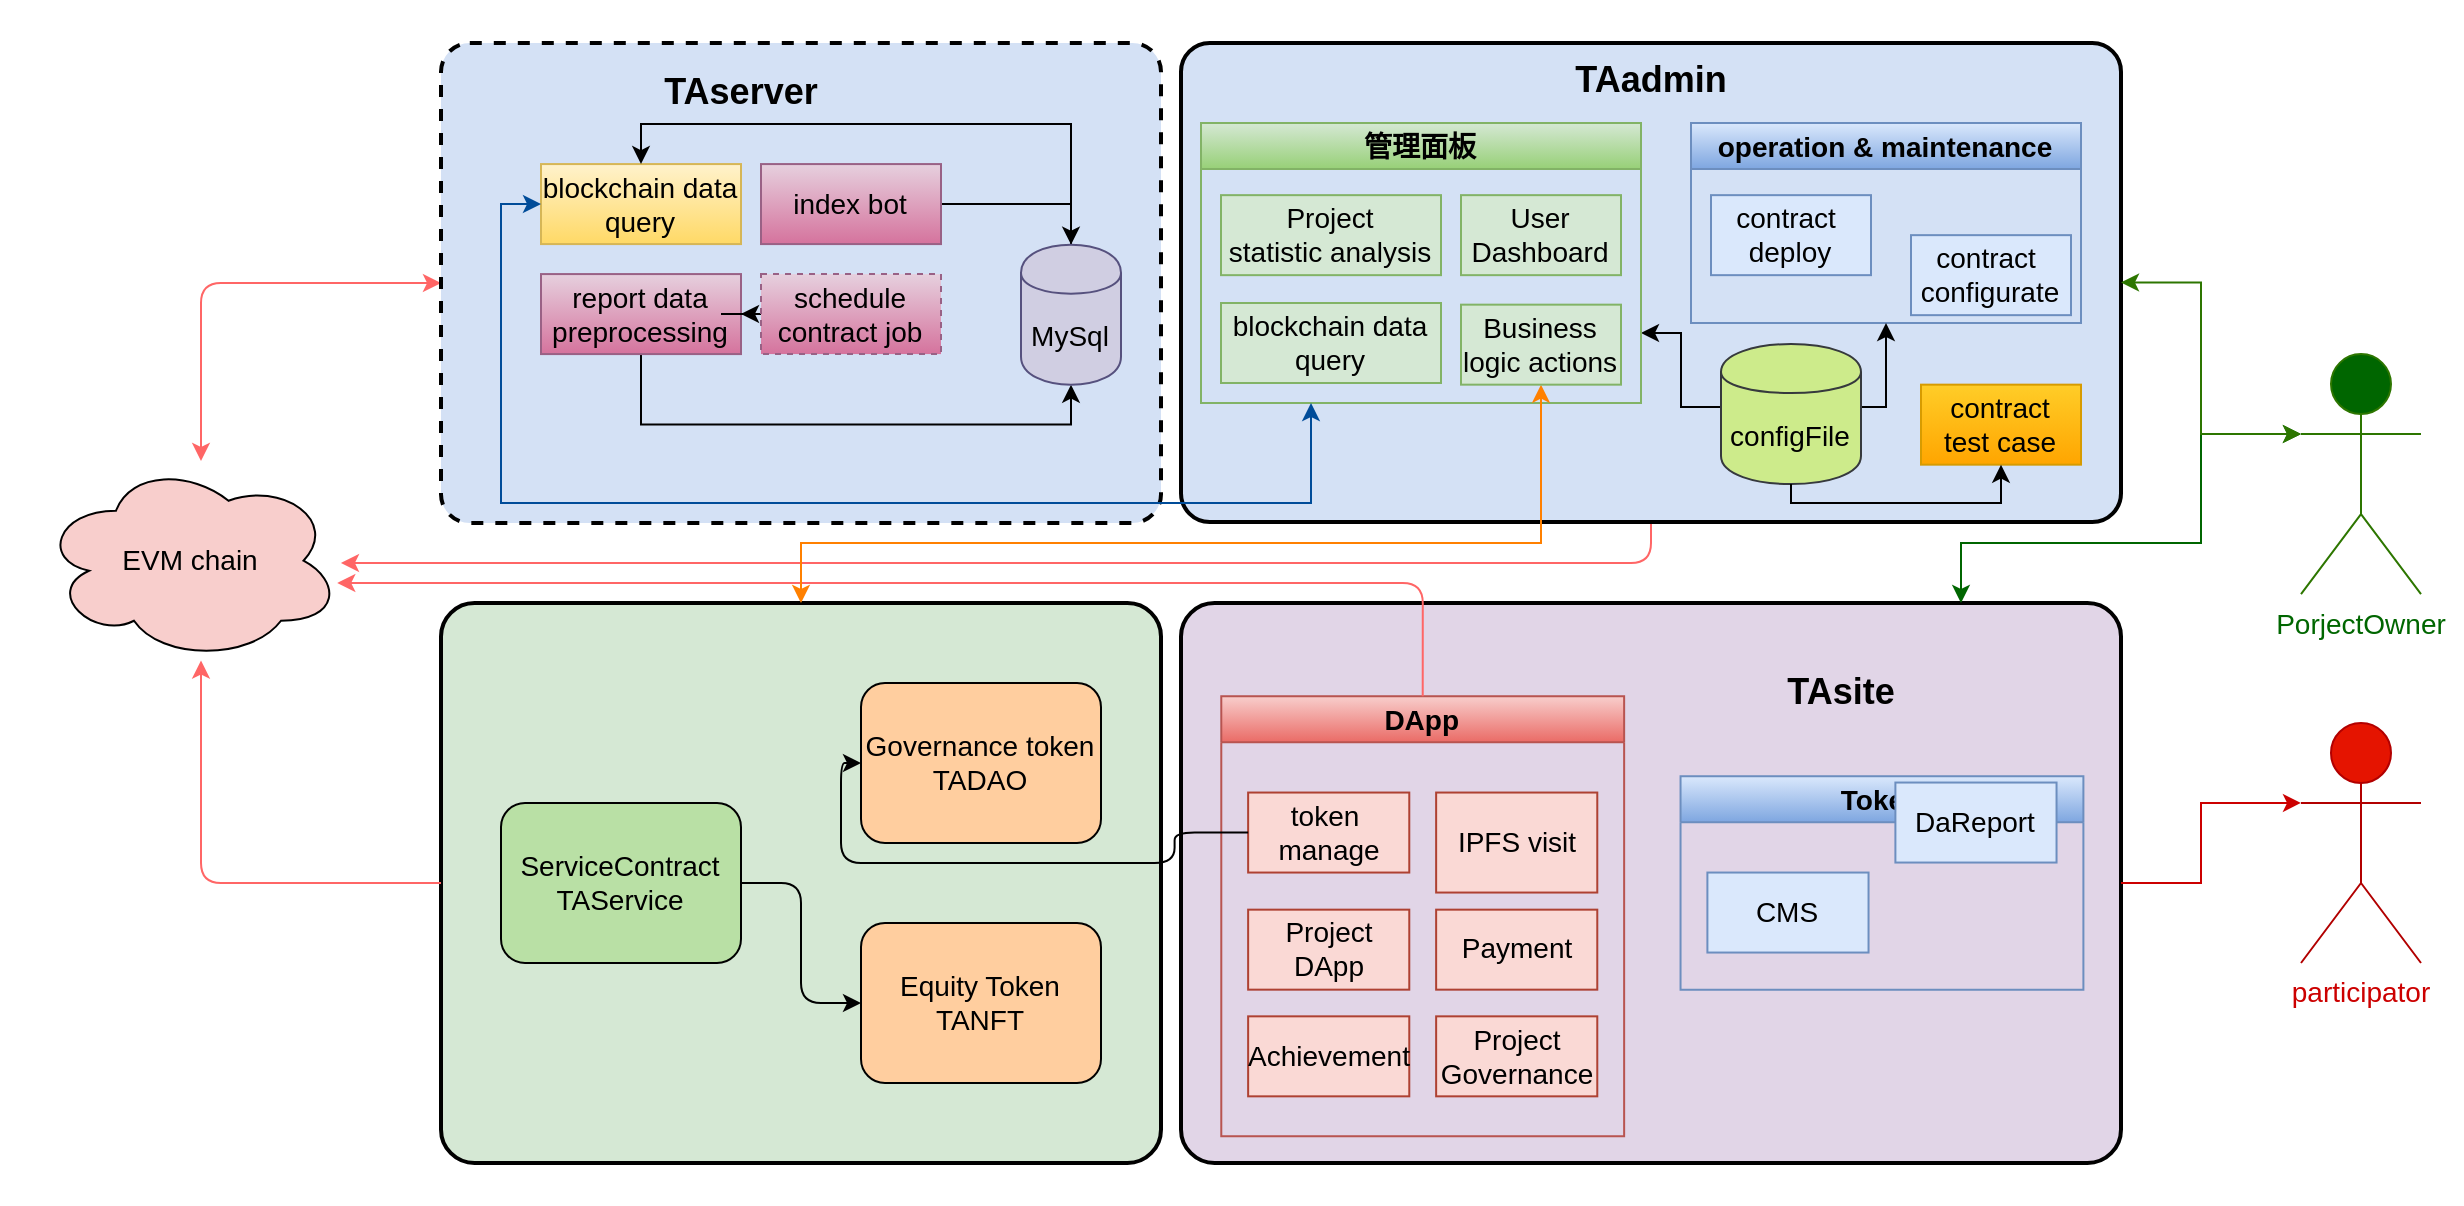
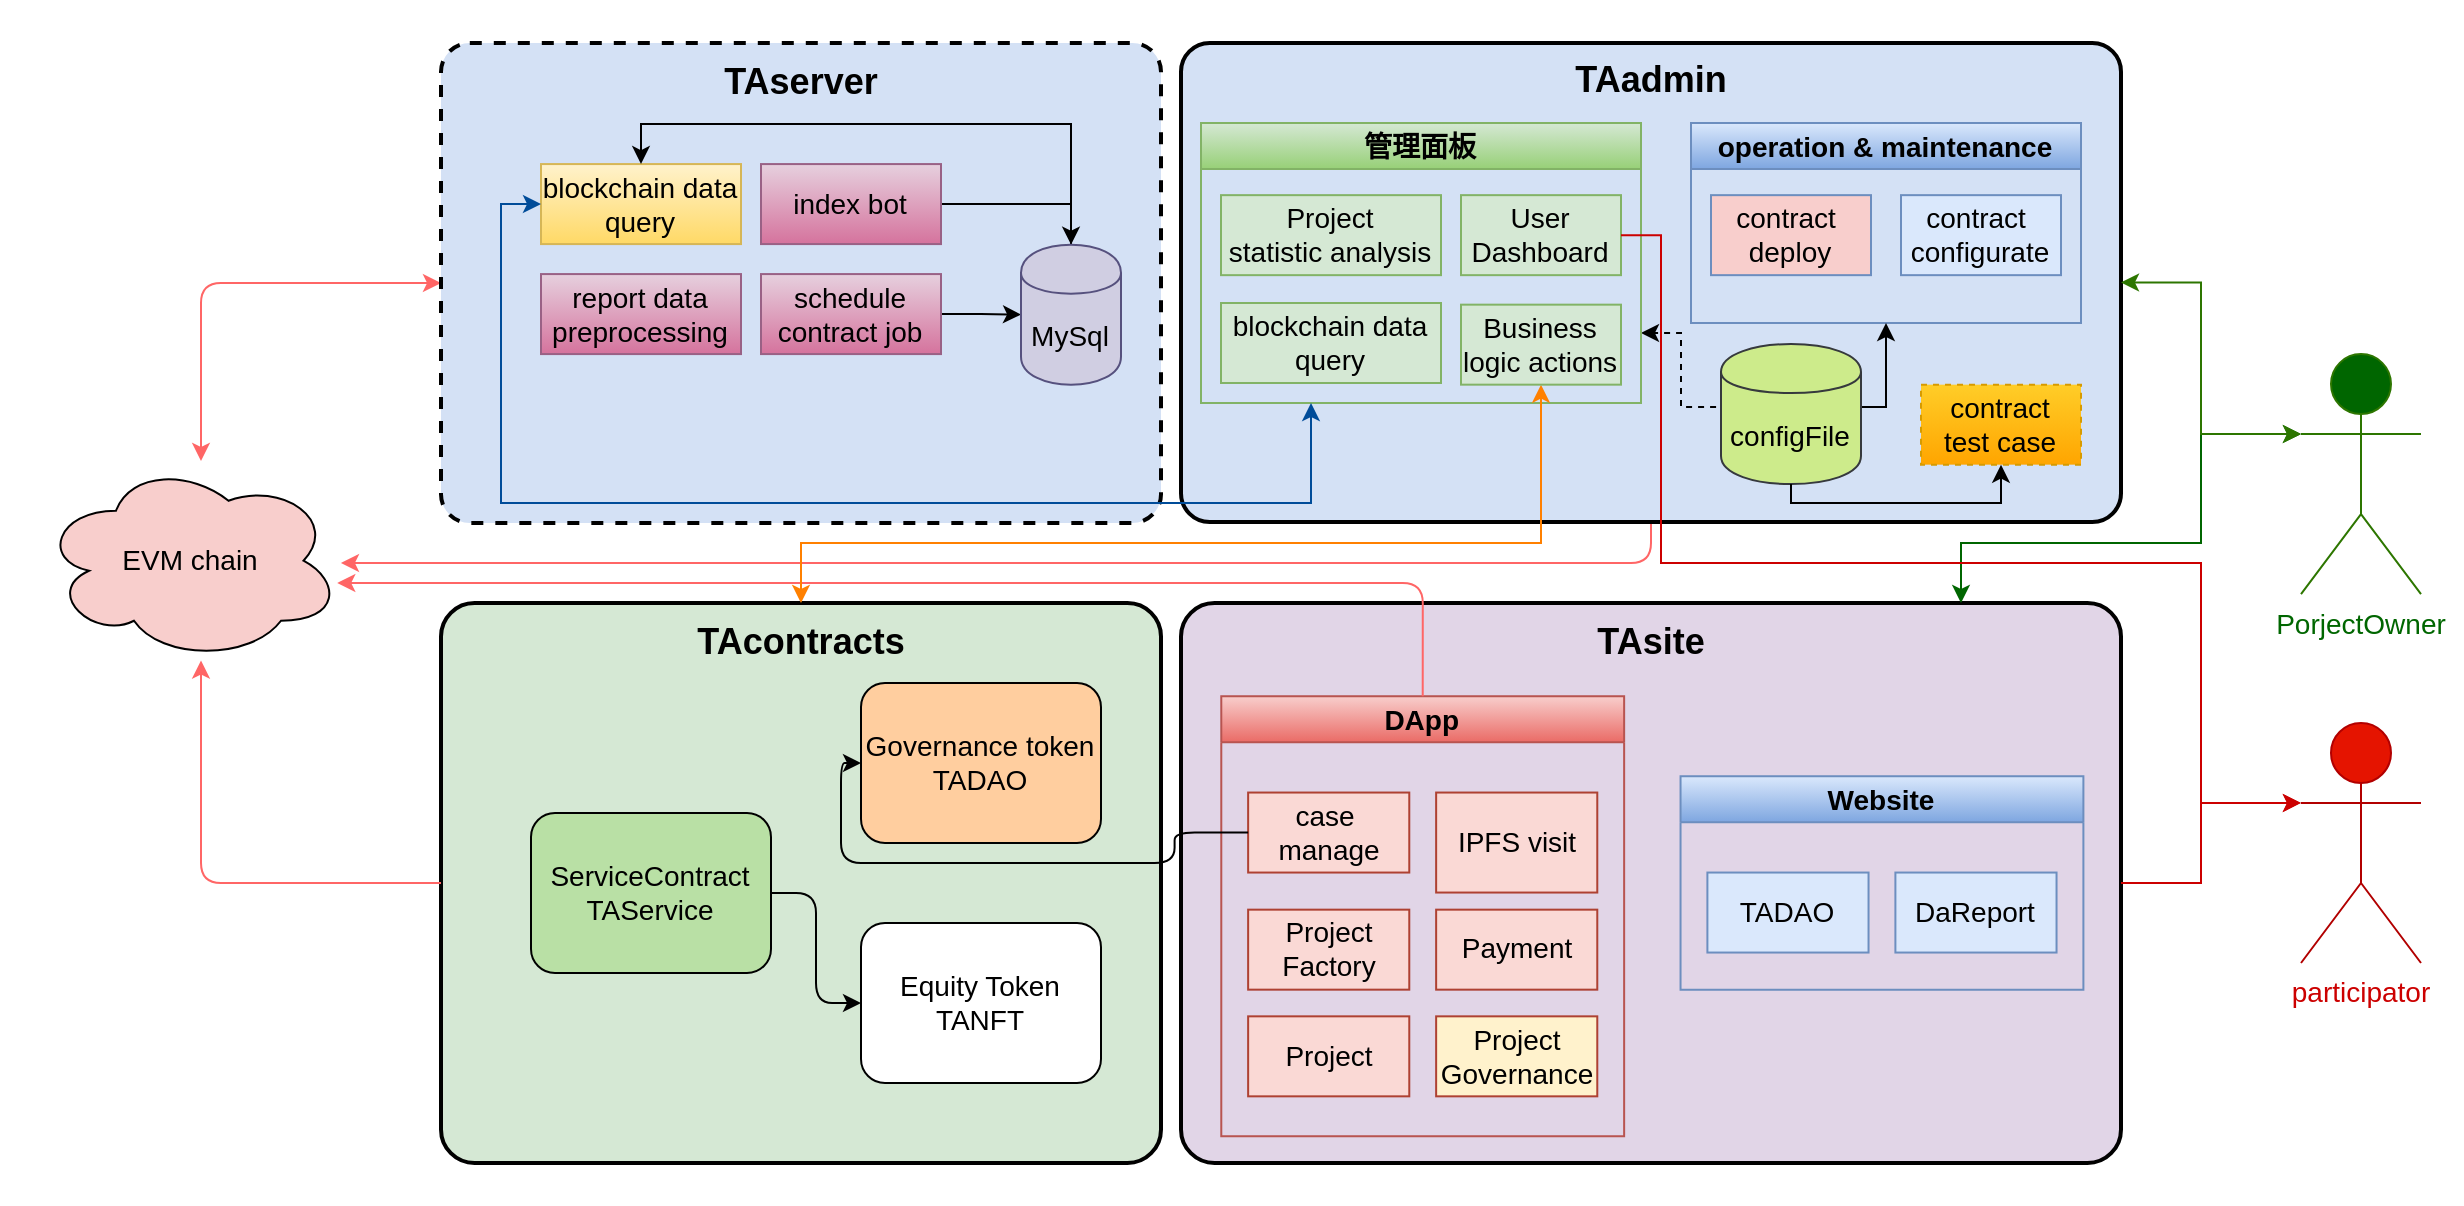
- <mxCell id="48" value="TAserver" style="text;strokeColor=none;fillColor=none;html=1;fontSize=18;fontStyle=1;verticalAlign=middle;align=center;" parent="1" vertex="1"><mxGeometry x="284.286" y="26" width="171.429" height="40" as="geometry" /></mxCell>
+ <mxCell id="48" value="TAserver" style="text;strokeColor=none;fillColor=none;html=1;fontSize=18;fontStyle=1;verticalAlign=middle;align=center;" parent="1" vertex="1"><mxGeometry x="314.286" y="21" width="171.429" height="40" as="geometry" /></mxCell>
- <mxCell id="36" value="&lt;div&gt;&lt;span style=&quot;font-size: 14px;&quot;&gt;contract&amp;nbsp;&lt;/span&gt;&lt;/div&gt;&lt;div&gt;&lt;span style=&quot;font-size: 14px;&quot;&gt;deploy&lt;/span&gt;&lt;/div&gt;" style="rounded=0;whiteSpace=wrap;html=1;fillColor=#dae8fc;strokeColor=#6c8ebf;" parent="35" vertex="1"><mxGeometry x="10" y="36.08" width="80" height="40" as="geometry" /></mxCell>
+ <mxCell id="36" value="&lt;div&gt;&lt;span style=&quot;font-size: 14px;&quot;&gt;contract&amp;nbsp;&lt;/span&gt;&lt;/div&gt;&lt;div&gt;&lt;span style=&quot;font-size: 14px;&quot;&gt;deploy&lt;/span&gt;&lt;/div&gt;" style="rounded=0;whiteSpace=wrap;html=1;fillColor=#f8cecc;strokeColor=#6c8ebf;" parent="35" vertex="1"><mxGeometry x="10" y="36.08" width="80" height="40" as="geometry" /></mxCell>
- <mxCell id="37" value="&lt;div&gt;&lt;span style=&quot;font-size: 14px;&quot;&gt;contract&amp;nbsp;&lt;/span&gt;&lt;/div&gt;&lt;div&gt;&lt;span style=&quot;font-size: 14px;&quot;&gt;configurate&lt;/span&gt;&lt;/div&gt;" style="rounded=0;whiteSpace=wrap;html=1;fillColor=#dae8fc;strokeColor=#6c8ebf;" parent="35" vertex="1"><mxGeometry x="110" y="56.08" width="80" height="40" as="geometry" /></mxCell>
+ <mxCell id="37" value="&lt;div&gt;&lt;span style=&quot;font-size: 14px;&quot;&gt;contract&amp;nbsp;&lt;/span&gt;&lt;/div&gt;&lt;div&gt;&lt;span style=&quot;font-size: 14px;&quot;&gt;configurate&lt;/span&gt;&lt;/div&gt;" style="rounded=0;whiteSpace=wrap;html=1;fillColor=#dae8fc;strokeColor=#6c8ebf;" parent="35" vertex="1"><mxGeometry x="105" y="36.08" width="80" height="40" as="geometry" /></mxCell>
- <mxCell id="55" value="" style="edgeStyle=orthogonalEdgeStyle;rounded=0;orthogonalLoop=1;jettySize=auto;html=1;startArrow=none;startFill=0;endArrow=classic;endFill=1;" parent="1" source="56" target="54" edge="1"><mxGeometry relative="1" as="geometry" /></mxCell>
+ <mxCell id="55" value="" style="edgeStyle=orthogonalEdgeStyle;rounded=0;orthogonalLoop=1;jettySize=auto;html=1;startArrow=none;startFill=0;endArrow=classic;endFill=1;" parent="1" source="56" target="58" edge="1"><mxGeometry relative="1" as="geometry" /></mxCell>
- <mxCell id="56" value="&lt;font style=&quot;font-size: 14px;&quot;&gt;schedule contract job&lt;/font&gt;" style="rounded=0;whiteSpace=wrap;html=1;fillColor=#e6d0de;strokeColor=#996185;shadow=0;gradientColor=#d5739d;dashed=1;" parent="1" vertex="1"><mxGeometry x="380" y="136.54" width="90" height="40" as="geometry" /></mxCell>
+ <mxCell id="56" value="&lt;font style=&quot;font-size: 14px;&quot;&gt;schedule contract job&lt;/font&gt;" style="rounded=0;whiteSpace=wrap;html=1;fillColor=#e6d0de;strokeColor=#996185;shadow=0;gradientColor=#d5739d;" parent="1" vertex="1"><mxGeometry x="380" y="136.54" width="90" height="40" as="geometry" /></mxCell>
- <mxCell id="39" style="edgeStyle=orthogonalEdgeStyle;rounded=0;orthogonalLoop=1;jettySize=auto;html=1;exitX=0;exitY=0.5;exitDx=0;exitDy=0;entryX=1;entryY=0.75;entryDx=0;entryDy=0;startArrow=none;startFill=0;endArrow=classic;endFill=1;" parent="1" source="40" target="41" edge="1"><mxGeometry relative="1" as="geometry"><Array as="points"><mxPoint x="860" y="203" /><mxPoint x="840" y="203" /><mxPoint x="840" y="166" /></Array></mxGeometry></mxCell>
+ <mxCell id="39" style="edgeStyle=orthogonalEdgeStyle;rounded=0;orthogonalLoop=1;jettySize=auto;html=1;exitX=0;exitY=0.5;exitDx=0;exitDy=0;entryX=1;entryY=0.75;entryDx=0;entryDy=0;startArrow=none;startFill=0;endArrow=classic;endFill=1;dashed=1;" parent="1" source="40" target="41" edge="1"><mxGeometry relative="1" as="geometry"><Array as="points"><mxPoint x="860" y="203" /><mxPoint x="840" y="203" /><mxPoint x="840" y="166" /></Array></mxGeometry></mxCell>
- <mxCell id="53" value="" style="edgeStyle=orthogonalEdgeStyle;rounded=0;orthogonalLoop=1;jettySize=auto;html=1;startArrow=none;startFill=0;endArrow=classic;endFill=1;entryX=0.5;entryY=1;entryDx=0;entryDy=0;exitX=0.5;exitY=1;exitDx=0;exitDy=0;" parent="1" source="54" target="58" edge="1"><mxGeometry relative="1" as="geometry"><Array as="points" /></mxGeometry></mxCell>
- <mxCell id="45" value="&lt;div style=&quot;font-size: 14px;&quot;&gt;&lt;font style=&quot;font-size: 14px;&quot;&gt;contract&lt;/font&gt;&lt;/div&gt;&lt;div style=&quot;font-size: 14px;&quot;&gt;&lt;font style=&quot;font-size: 14px;&quot;&gt;test case&lt;/font&gt;&lt;/div&gt;" style="rounded=0;whiteSpace=wrap;html=1;fillColor=#ffcd28;strokeColor=#d79b00;gradientColor=#ffa500;" parent="1" vertex="1"><mxGeometry x="960" y="191.83" width="80" height="40" as="geometry" /></mxCell>
+ <mxCell id="45" value="&lt;div style=&quot;font-size: 14px;&quot;&gt;&lt;font style=&quot;font-size: 14px;&quot;&gt;contract&lt;/font&gt;&lt;/div&gt;&lt;div style=&quot;font-size: 14px;&quot;&gt;&lt;font style=&quot;font-size: 14px;&quot;&gt;test case&lt;/font&gt;&lt;/div&gt;" style="rounded=0;whiteSpace=wrap;html=1;fillColor=#ffcd28;strokeColor=#d79b00;gradientColor=#ffa500;dashed=1;" parent="1" vertex="1"><mxGeometry x="960" y="191.83" width="80" height="40" as="geometry" /></mxCell>
+ <mxCell id="61" value="" style="edgeStyle=orthogonalEdgeStyle;rounded=0;orthogonalLoop=1;jettySize=auto;html=1;fontColor=#CC0000;strokeColor=#CC0000;exitX=0;exitY=0.333;exitDx=0;exitDy=0;exitPerimeter=0;entryX=1;entryY=0.5;entryDx=0;entryDy=0;startArrow=classic;startFill=1;endArrow=none;endFill=0;" parent="1" source="27" target="43" edge="1"><mxGeometry relative="1" as="geometry"><mxPoint x="1030" y="416" as="sourcePoint" /><mxPoint x="950" y="416" as="targetPoint" /><Array as="points"><mxPoint x="1100" y="401" /><mxPoint x="1100" y="281" /><mxPoint x="830" y="281" /><mxPoint x="830" y="117" /></Array></mxGeometry></mxCell>
+ <mxCell id="20" value="TAcontracts" style="text;strokeColor=none;fillColor=none;html=1;fontSize=18;fontStyle=1;verticalAlign=middle;align=center;" parent="1" vertex="1"><mxGeometry x="350" y="301" width="100" height="40" as="geometry" /></mxCell>
- <mxCell id="5" value="TAsite" style="text;strokeColor=none;fillColor=none;html=1;fontSize=18;fontStyle=1;verticalAlign=middle;align=center;" parent="3" vertex="1"><mxGeometry x="280" y="25" width="100" height="40" as="geometry" /></mxCell>
+ <mxCell id="5" value="TAsite" style="text;strokeColor=none;fillColor=none;html=1;fontSize=18;fontStyle=1;verticalAlign=middle;align=center;" parent="3" vertex="1"><mxGeometry x="185" width="100" height="40" as="geometry" /></mxCell>
- <mxCell id="13" value="Token" style="swimlane;rounded=0;strokeColor=#6c8ebf;fillColor=#dae8fc;gradientColor=#7ea6e0;startSize=23;fontSize=14;" parent="3" vertex="1"><mxGeometry x="249.771" y="86.667" width="201.429" height="106.667" as="geometry"><mxRectangle x="420" y="-190" width="90" height="30" as="alternateBounds" /></mxGeometry></mxCell>
+ <mxCell id="13" value="Website" style="swimlane;rounded=0;strokeColor=#6c8ebf;fillColor=#dae8fc;gradientColor=#7ea6e0;startSize=23;fontSize=14;" parent="3" vertex="1"><mxGeometry x="249.771" y="86.667" width="201.429" height="106.667" as="geometry"><mxRectangle x="420" y="-190" width="90" height="30" as="alternateBounds" /></mxGeometry></mxCell>
- <mxCell id="15" value="DaReport" style="rounded=0;whiteSpace=wrap;html=1;fillColor=#dae8fc;strokeColor=#6c8ebf;fontSize=14;" parent="13" vertex="1"><mxGeometry x="107.429" y="3.107" width="80.571" height="40" as="geometry" /></mxCell>
+ <mxCell id="15" value="DaReport" style="rounded=0;whiteSpace=wrap;html=1;fillColor=#dae8fc;strokeColor=#6c8ebf;fontSize=14;" parent="13" vertex="1"><mxGeometry x="107.429" y="48.107" width="80.571" height="40" as="geometry" /></mxCell>
- <mxCell id="7" value="&lt;div&gt;token&amp;nbsp;&lt;/div&gt;&lt;div&gt;manage&lt;/div&gt;" style="rounded=0;whiteSpace=wrap;html=1;fillColor=#fad9d5;strokeColor=#ae4132;fontSize=14;" parent="6" vertex="1"><mxGeometry x="13.429" y="48.107" width="80.571" height="40" as="geometry" /></mxCell>
+ <mxCell id="7" value="&lt;div&gt;case&amp;nbsp;&lt;/div&gt;&lt;div&gt;manage&lt;/div&gt;" style="rounded=0;whiteSpace=wrap;html=1;fillColor=#fad9d5;strokeColor=#ae4132;fontSize=14;" parent="6" vertex="1"><mxGeometry x="13.429" y="48.107" width="80.571" height="40" as="geometry" /></mxCell>
- <mxCell id="18" value="&lt;div style=&quot;font-size: 14px;&quot;&gt;&lt;div&gt;ServiceContract&lt;/div&gt;&lt;div&gt;TAService&lt;/div&gt;&lt;/div&gt;" style="rounded=1;whiteSpace=wrap;html=1;fillColor=#B9E0A5;" parent="1" vertex="1"><mxGeometry x="250" y="401" width="120" height="80" as="geometry" /></mxCell>
+ <mxCell id="18" value="&lt;div style=&quot;font-size: 14px;&quot;&gt;&lt;div&gt;ServiceContract&lt;/div&gt;&lt;div&gt;TAService&lt;/div&gt;&lt;/div&gt;" style="rounded=1;whiteSpace=wrap;html=1;fillColor=#B9E0A5;" parent="1" vertex="1"><mxGeometry x="265" y="406" width="120" height="80" as="geometry" /></mxCell>
- <mxCell id="14" value="CMS" style="rounded=0;whiteSpace=wrap;html=1;fillColor=#dae8fc;strokeColor=#6c8ebf;fontSize=14;" parent="13" vertex="1"><mxGeometry x="13.429" y="48.107" width="80.571" height="40" as="geometry" /></mxCell>
+ <mxCell id="14" value="TADAO" style="rounded=0;whiteSpace=wrap;html=1;fillColor=#dae8fc;strokeColor=#6c8ebf;fontSize=14;" parent="13" vertex="1"><mxGeometry x="13.429" y="48.107" width="80.571" height="40" as="geometry" /></mxCell>
- <mxCell id="9" value="&lt;div&gt;Project&lt;/div&gt;&lt;div&gt;DApp&lt;/div&gt;" style="rounded=0;whiteSpace=wrap;html=1;fillColor=#fad9d5;strokeColor=#ae4132;fontSize=14;" parent="6" vertex="1"><mxGeometry x="13.429" y="106.667" width="80.571" height="40" as="geometry" /></mxCell>
+ <mxCell id="9" value="&lt;div&gt;Project&lt;/div&gt;&lt;div&gt;Factory&lt;/div&gt;" style="rounded=0;whiteSpace=wrap;html=1;fillColor=#fad9d5;strokeColor=#ae4132;fontSize=14;" parent="6" vertex="1"><mxGeometry x="13.429" y="106.667" width="80.571" height="40" as="geometry" /></mxCell>
- <mxCell id="19" value="&lt;div style=&quot;font-size: 14px;&quot;&gt;&lt;div&gt;Equity Token&lt;/div&gt;&lt;div&gt;TANFT&lt;/div&gt;&lt;/div&gt;" style="rounded=1;whiteSpace=wrap;html=1;fillColor=#FFCE9F;" parent="1" vertex="1"><mxGeometry x="430" y="461" width="120" height="80" as="geometry" /></mxCell>
+ <mxCell id="19" value="&lt;div style=&quot;font-size: 14px;&quot;&gt;&lt;div&gt;Equity Token&lt;/div&gt;&lt;div&gt;TANFT&lt;/div&gt;&lt;/div&gt;" style="rounded=1;whiteSpace=wrap;html=1;fillColor=#ffffff;" parent="1" vertex="1"><mxGeometry x="430" y="461" width="120" height="80" as="geometry" /></mxCell>
- <mxCell id="12" value="&lt;div&gt;Project&lt;/div&gt;&lt;div&gt;Governance&lt;/div&gt;" style="rounded=0;whiteSpace=wrap;html=1;fillColor=#fad9d5;strokeColor=#ae4132;fontSize=14;" parent="6" vertex="1"><mxGeometry x="107.429" y="160" width="80.571" height="40" as="geometry" /></mxCell>
+ <mxCell id="12" value="&lt;div&gt;Project&lt;/div&gt;&lt;div&gt;Governance&lt;/div&gt;" style="rounded=0;whiteSpace=wrap;html=1;fillColor=#fff2cc;strokeColor=#ae4132;fontSize=14;" parent="6" vertex="1"><mxGeometry x="107.429" y="160" width="80.571" height="40" as="geometry" /></mxCell>
- <mxCell id="11" value="Achievement" style="rounded=0;whiteSpace=wrap;html=1;fillColor=#fad9d5;strokeColor=#ae4132;fontSize=14;" parent="6" vertex="1"><mxGeometry x="13.429" y="160" width="80.571" height="40" as="geometry" /></mxCell>
+ <mxCell id="11" value="Project" style="rounded=0;whiteSpace=wrap;html=1;fillColor=#fad9d5;strokeColor=#ae4132;fontSize=14;" parent="6" vertex="1"><mxGeometry x="13.429" y="160" width="80.571" height="40" as="geometry" /></mxCell>
